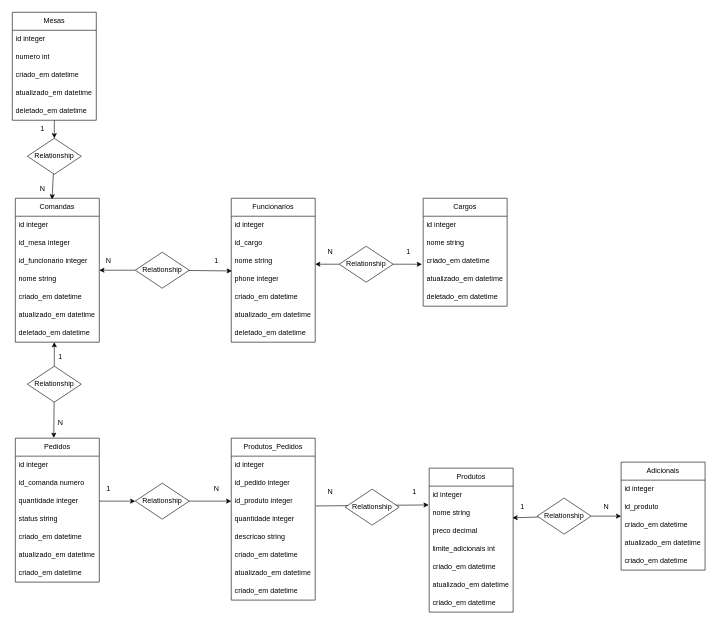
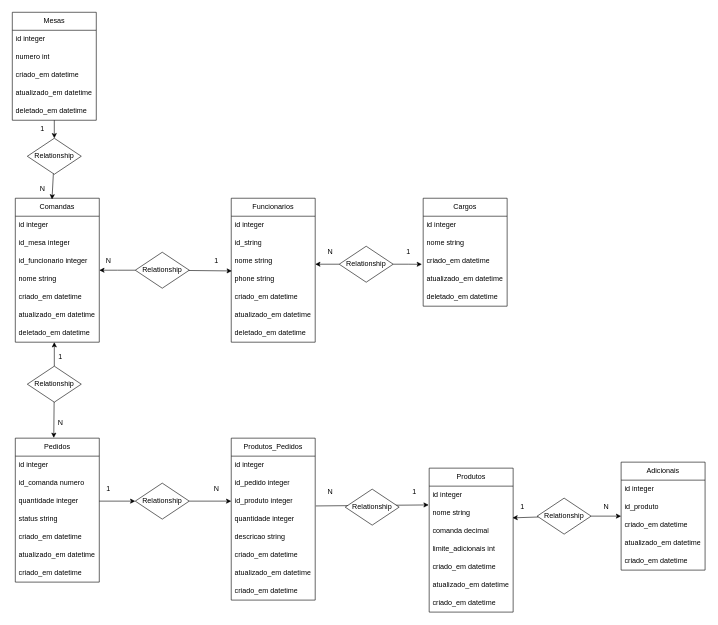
- <mxCell id="13" value="id_cargo" style="text;strokeColor=none;fillColor=none;align=left;verticalAlign=middle;spacingLeft=4;spacingRight=4;overflow=hidden;points=[[0,0.5],[1,0.5]];portConstraint=eastwest;rotatable=0;whiteSpace=wrap;html=1;" vertex="1" parent="11"><mxGeometry y="60" width="140" height="30" as="geometry" /></mxCell>
+ <mxCell id="13" value="id_string" style="text;strokeColor=none;fillColor=none;align=left;verticalAlign=middle;spacingLeft=4;spacingRight=4;overflow=hidden;points=[[0,0.5],[1,0.5]];portConstraint=eastwest;rotatable=0;whiteSpace=wrap;html=1;" vertex="1" parent="11"><mxGeometry y="60" width="140" height="30" as="geometry" /></mxCell>
- <mxCell id="15" value="phone integer" style="text;strokeColor=none;fillColor=none;align=left;verticalAlign=middle;spacingLeft=4;spacingRight=4;overflow=hidden;points=[[0,0.5],[1,0.5]];portConstraint=eastwest;rotatable=0;whiteSpace=wrap;html=1;" vertex="1" parent="11"><mxGeometry y="120" width="140" height="30" as="geometry" /></mxCell>
+ <mxCell id="15" value="phone string" style="text;strokeColor=none;fillColor=none;align=left;verticalAlign=middle;spacingLeft=4;spacingRight=4;overflow=hidden;points=[[0,0.5],[1,0.5]];portConstraint=eastwest;rotatable=0;whiteSpace=wrap;html=1;" vertex="1" parent="11"><mxGeometry y="120" width="140" height="30" as="geometry" /></mxCell>
- <mxCell id="26" value="preco decimal" style="text;strokeColor=none;fillColor=none;align=left;verticalAlign=middle;spacingLeft=4;spacingRight=4;overflow=hidden;points=[[0,0.5],[1,0.5]];portConstraint=eastwest;rotatable=0;whiteSpace=wrap;html=1;" vertex="1" parent="23"><mxGeometry y="90" width="140" height="30" as="geometry" /></mxCell>
+ <mxCell id="26" value="comanda decimal" style="text;strokeColor=none;fillColor=none;align=left;verticalAlign=middle;spacingLeft=4;spacingRight=4;overflow=hidden;points=[[0,0.5],[1,0.5]];portConstraint=eastwest;rotatable=0;whiteSpace=wrap;html=1;" vertex="1" parent="23"><mxGeometry y="90" width="140" height="30" as="geometry" /></mxCell>
